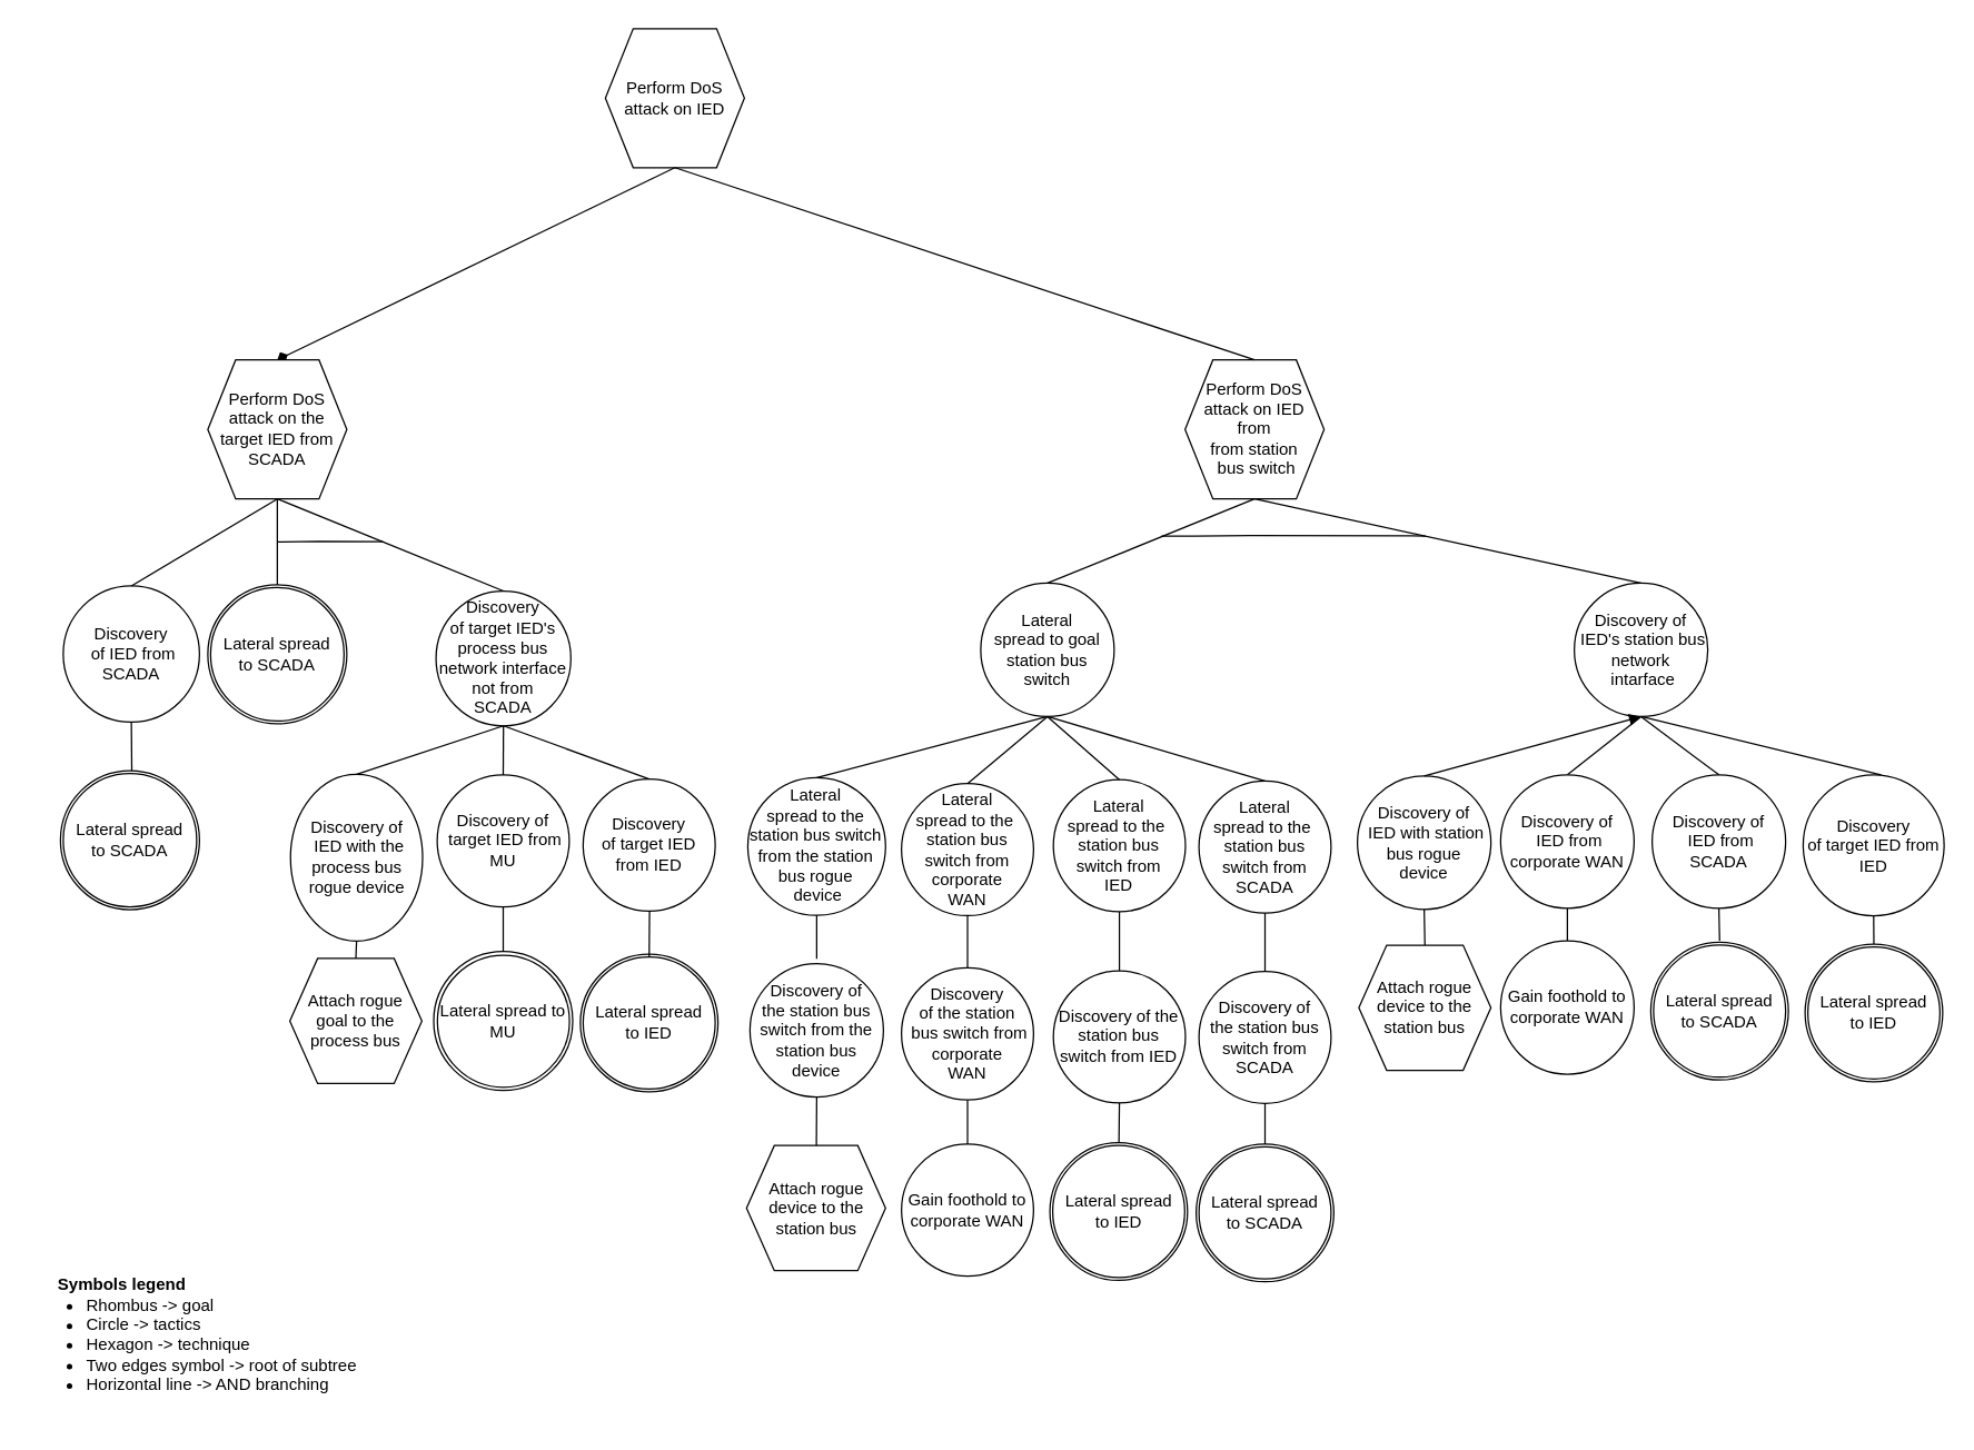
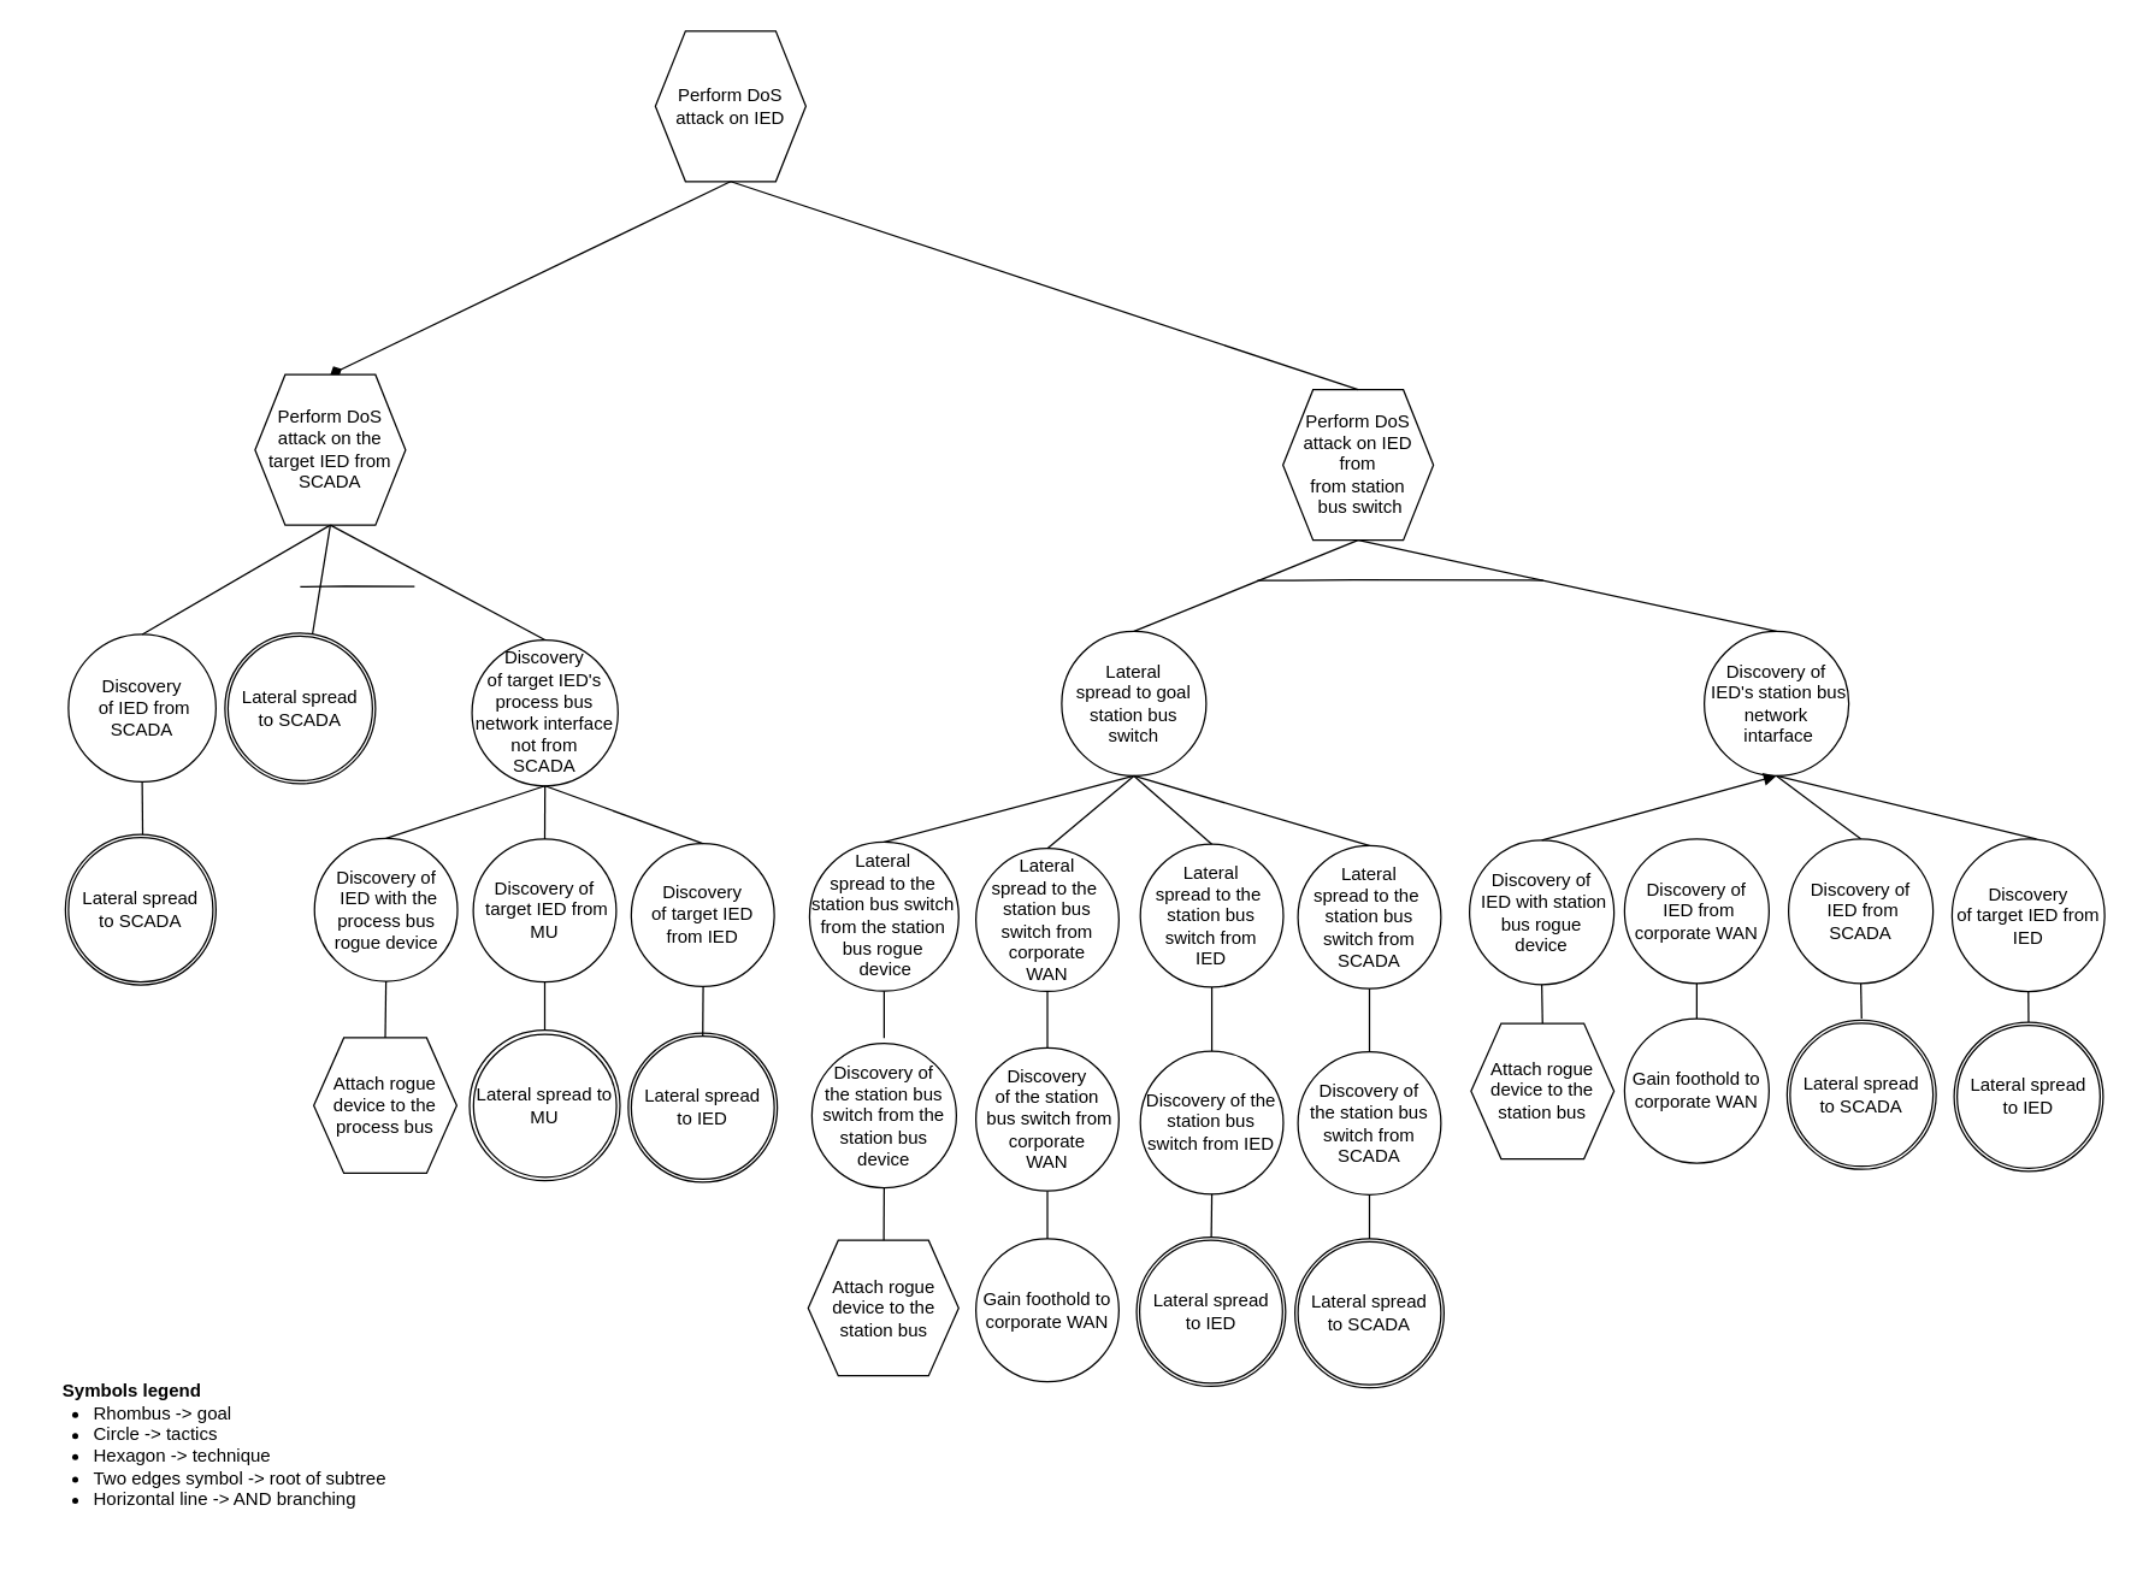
- <mxCell id="9" value="Perform DoS attack on the&lt;br&gt;target IED from SCADA" style="shape=hexagon;perimeter=hexagonPerimeter2;whiteSpace=wrap;html=1;fixedSize=1;" parent="1" vertex="1"><mxGeometry x="149" y="258.33" width="100" height="100" as="geometry" /></mxCell>
+ <mxCell id="9" value="Perform DoS attack on the&lt;br&gt;target IED from SCADA" style="shape=hexagon;perimeter=hexagonPerimeter2;whiteSpace=wrap;html=1;fixedSize=1;" parent="1" vertex="1"><mxGeometry x="169" y="248.33" width="100" height="100" as="geometry" /></mxCell>
- <mxCell id="12" value="" style="endArrow=none;html=1;rounded=0;exitX=0.5;exitY=0;exitDx=0;exitDy=0;entryX=0.5;entryY=1;entryDx=0;entryDy=0;" parent="1" source="19" target="13" edge="1"><mxGeometry width="50" height="50" relative="1" as="geometry"><mxPoint x="1097.5" y="544.9" as="sourcePoint" /><mxPoint x="1156" y="509.9" as="targetPoint" /><Array as="points" /></mxGeometry></mxCell>
- <mxCell id="43" value="Discovery of&lt;br&gt;&amp;nbsp;IED with the process bus rogue device" style="ellipse;whiteSpace=wrap;html=1;aspect=fixed;" parent="1" vertex="1"><mxGeometry x="208.5" y="556.44" width="95" height="120" as="geometry" /></mxCell>
+ <mxCell id="43" value="Discovery of&lt;br&gt;&amp;nbsp;IED with the process bus rogue device" style="ellipse;whiteSpace=wrap;html=1;aspect=fixed;" parent="1" vertex="1"><mxGeometry x="208.5" y="556.44" width="95" height="95" as="geometry" /></mxCell>
- <mxCell id="41" value="Attach rogue goal to the process bus" style="shape=hexagon;perimeter=hexagonPerimeter2;whiteSpace=wrap;html=1;fixedSize=1;" parent="1" vertex="1"><mxGeometry x="208" y="688.94" width="95" height="90" as="geometry" /></mxCell>
+ <mxCell id="41" value="Attach rogue device to the process bus" style="shape=hexagon;perimeter=hexagonPerimeter2;whiteSpace=wrap;html=1;fixedSize=1;" parent="1" vertex="1"><mxGeometry x="208" y="688.94" width="95" height="90" as="geometry" /></mxCell>
